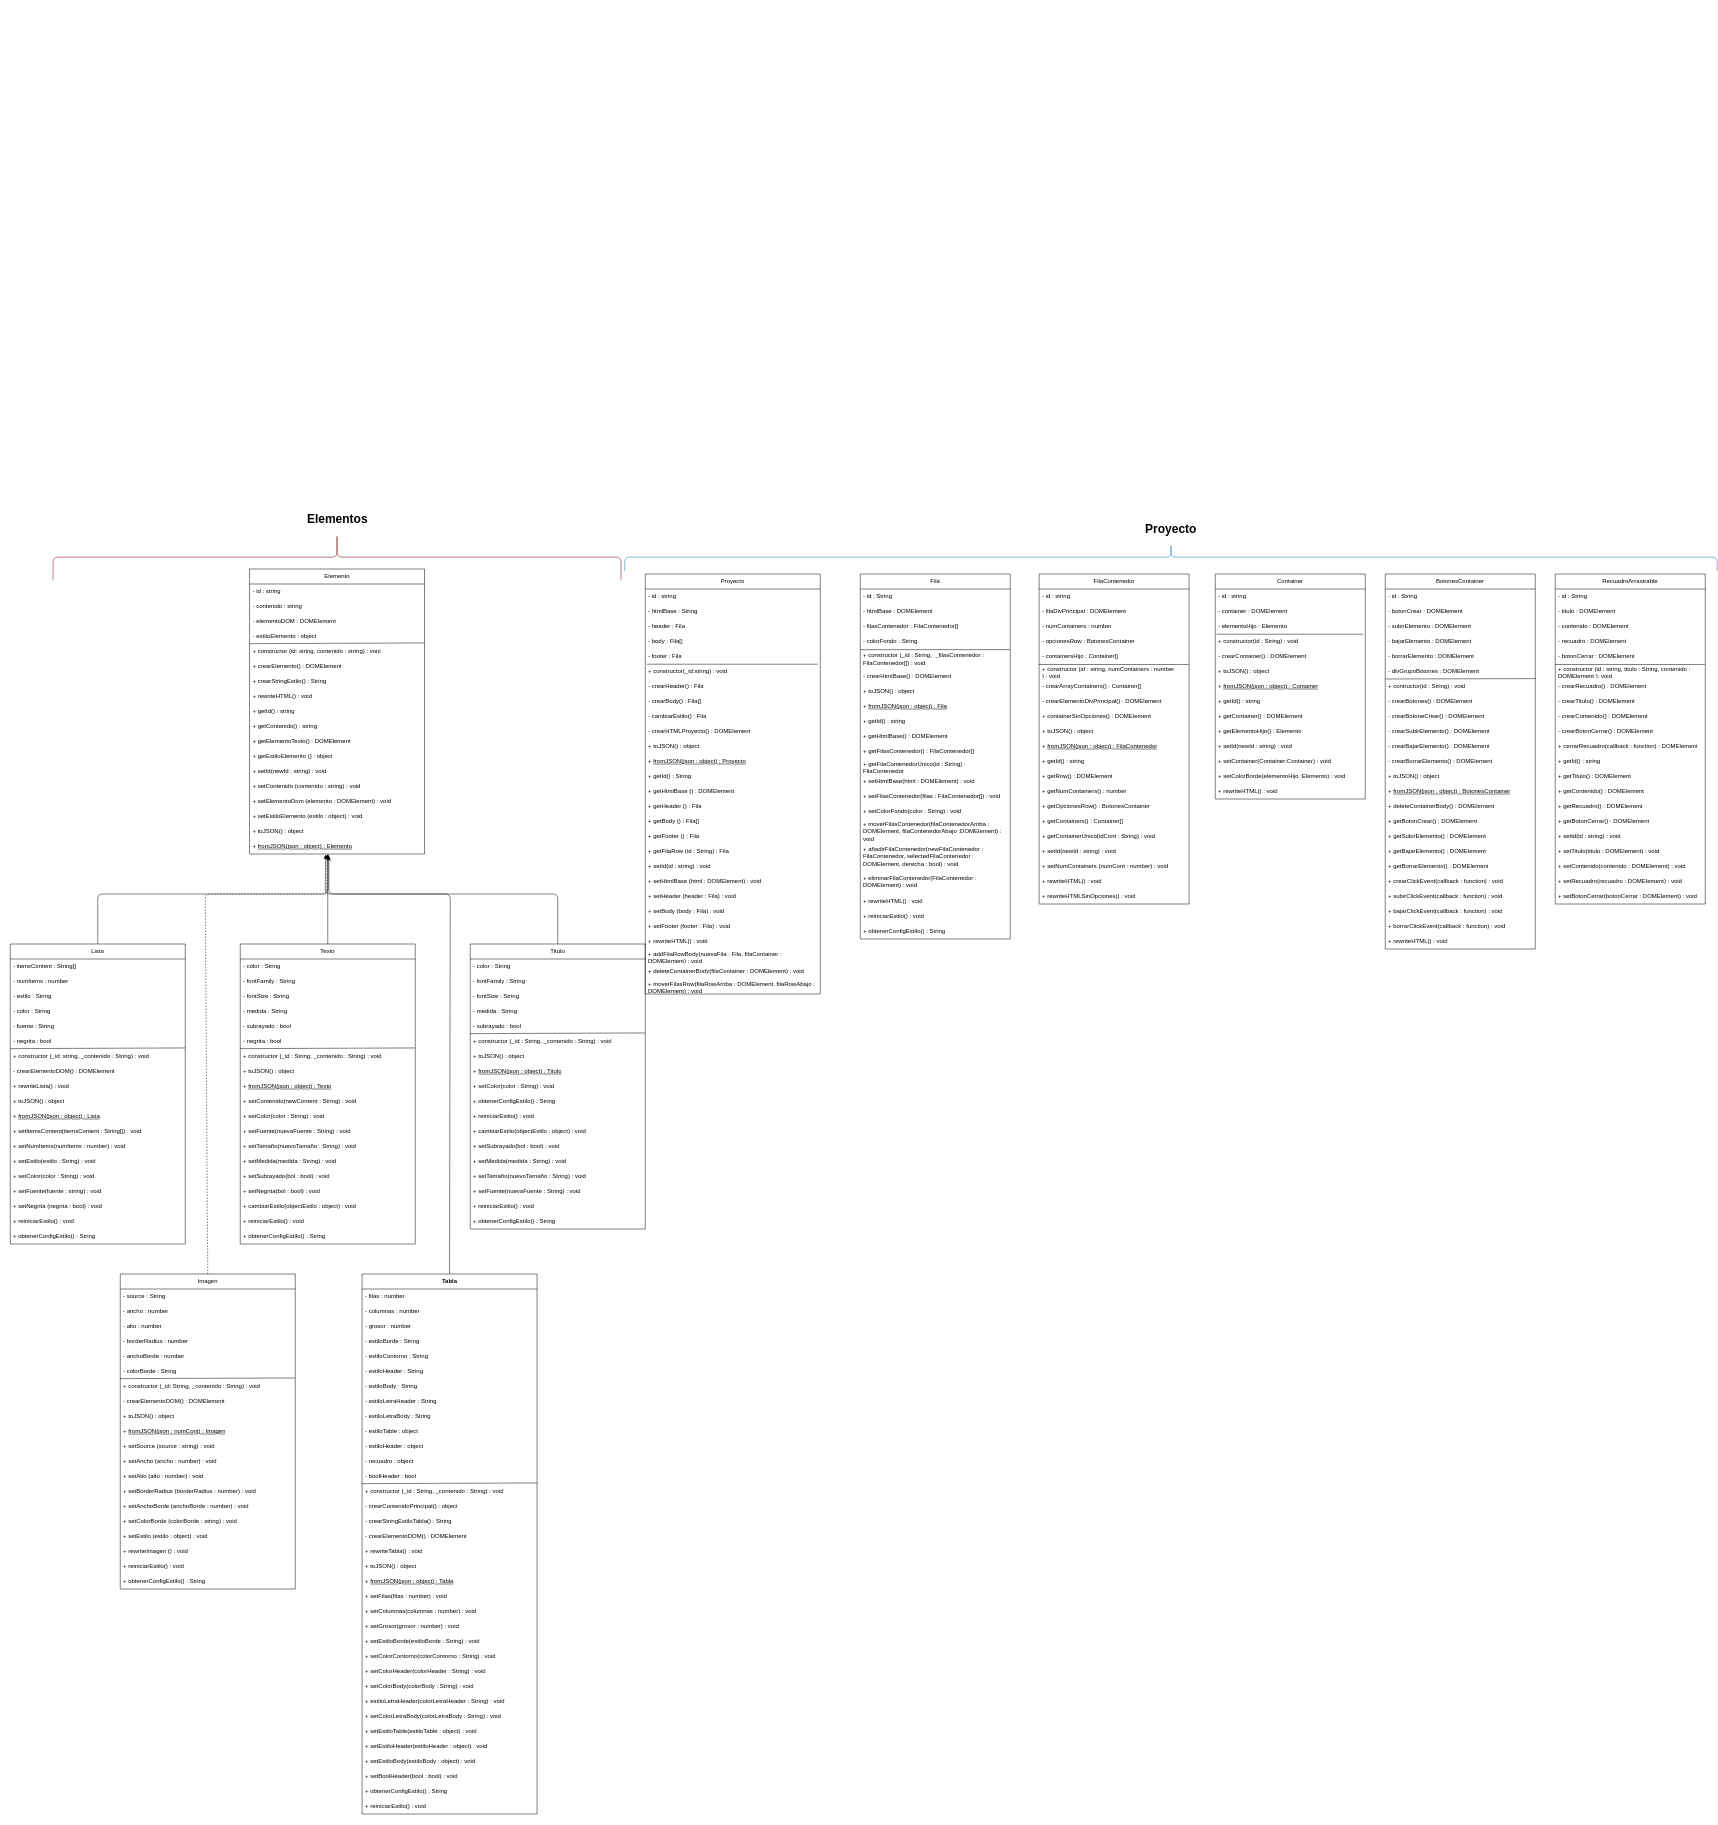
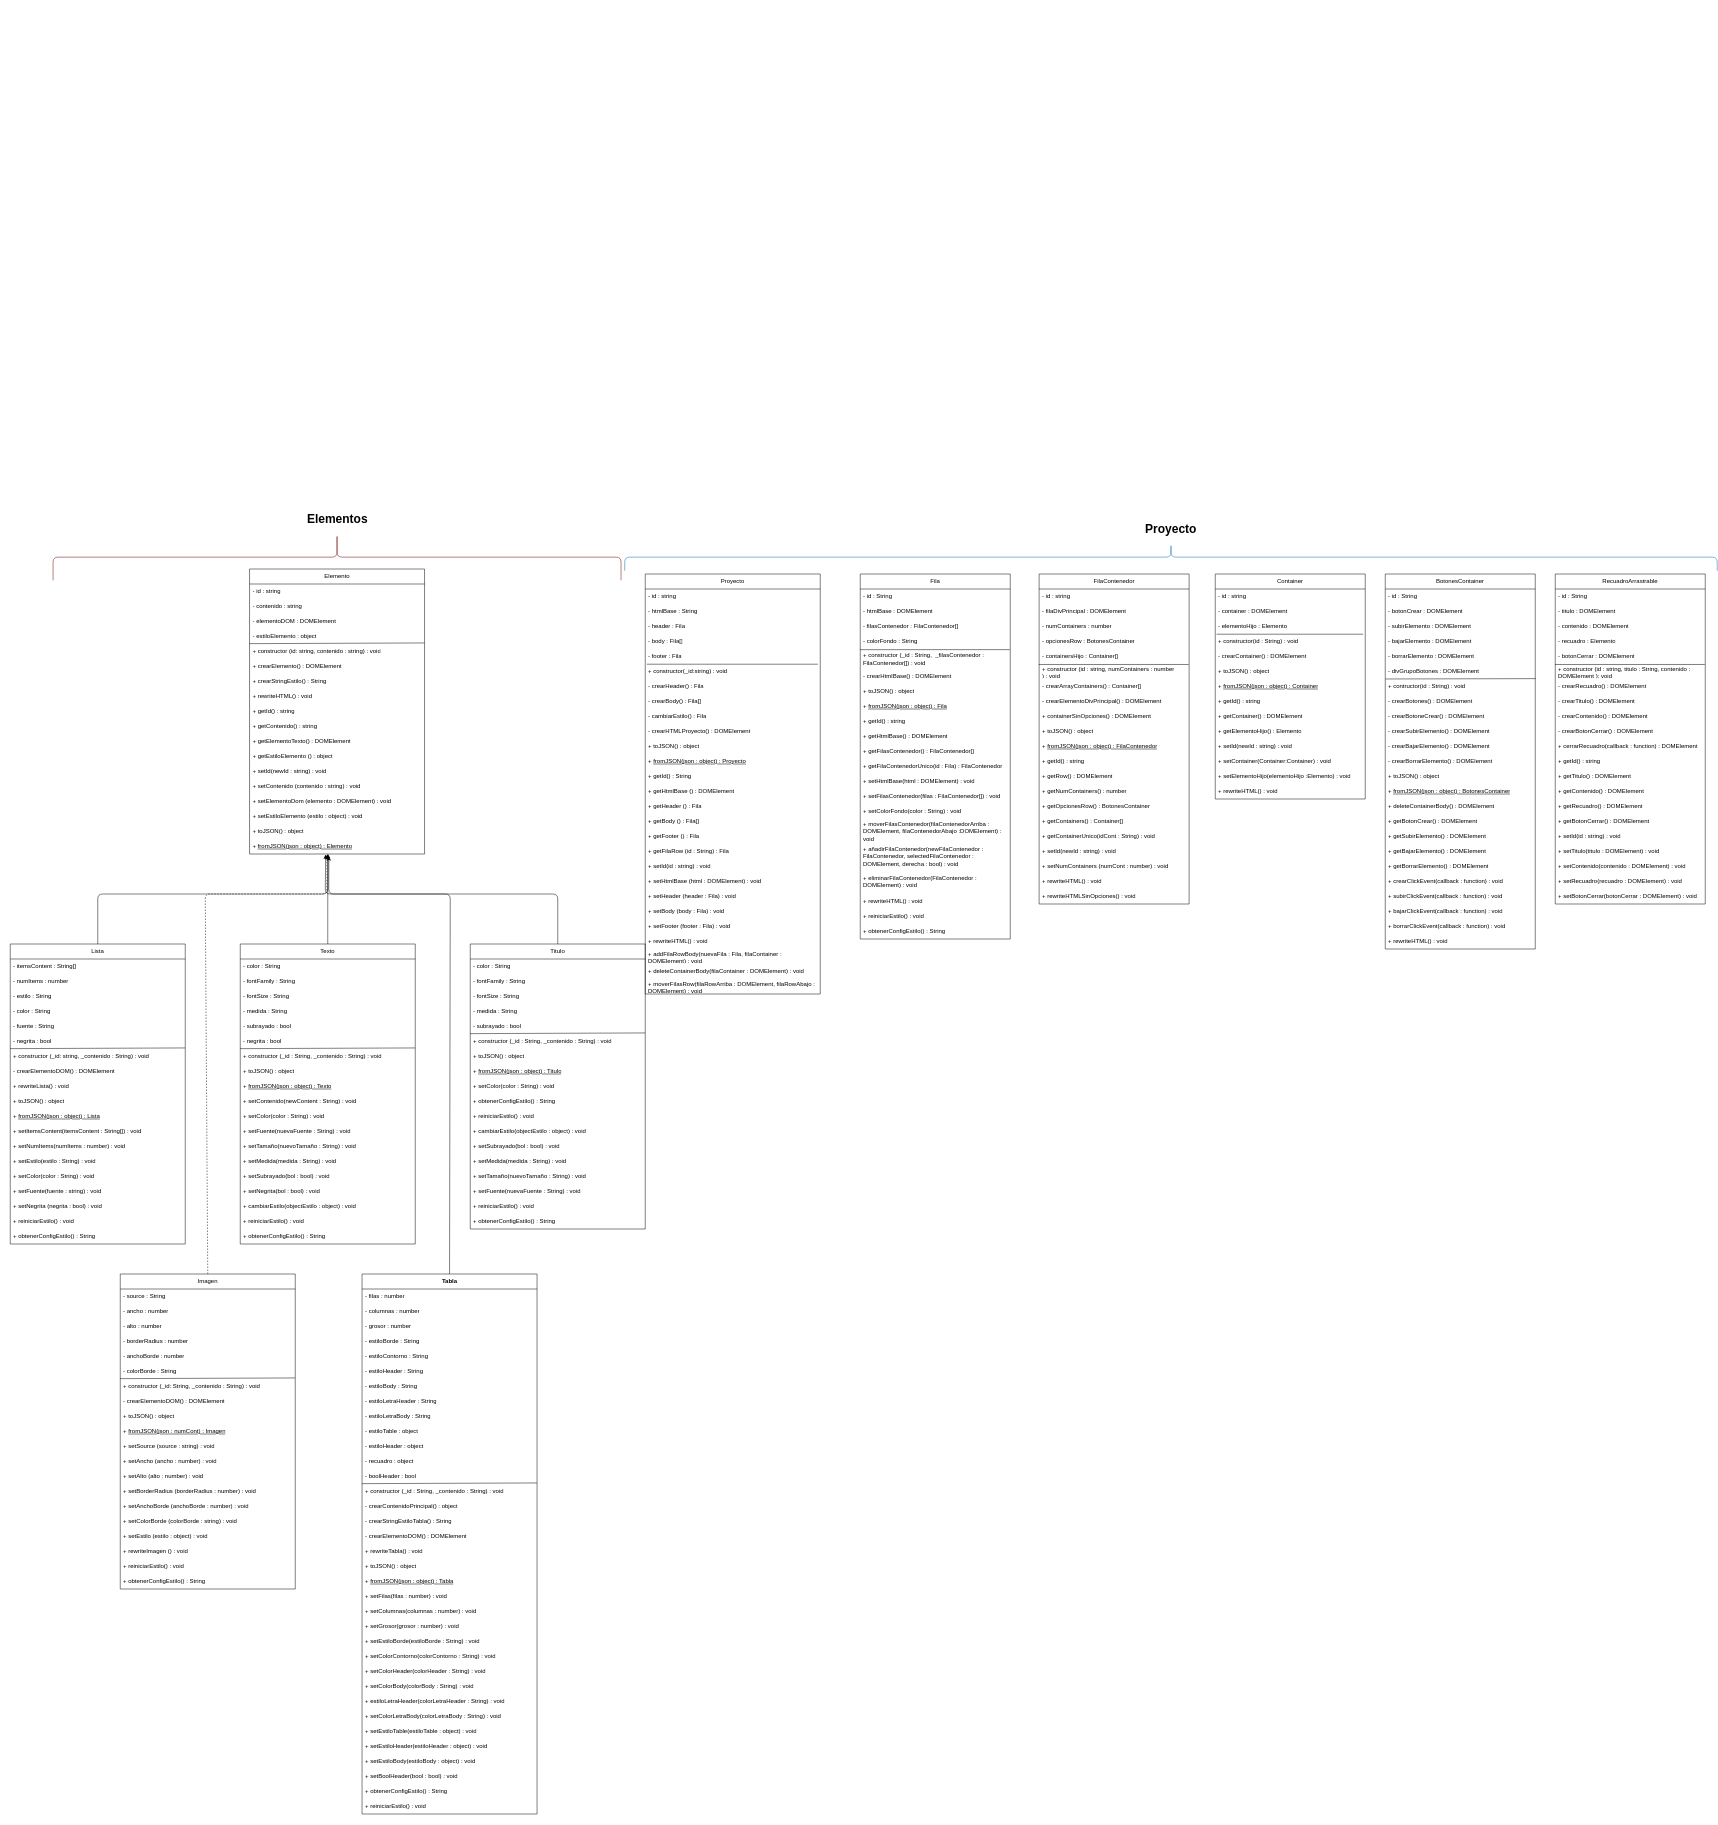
- <mxCell id="250" value="- recuadro : DOMElement" style="text;strokeColor=none;fillColor=none;align=left;verticalAlign=middle;spacingLeft=4;spacingRight=4;overflow=hidden;points=[[0,0.5],[1,0.5]];portConstraint=eastwest;rotatable=0;whiteSpace=wrap;html=1;" parent="246" vertex="1"><mxGeometry y="120" width="300" height="30" as="geometry" /></mxCell>
+ <mxCell id="250" value="- recuadro : Elemento" style="text;strokeColor=none;fillColor=none;align=left;verticalAlign=middle;spacingLeft=4;spacingRight=4;overflow=hidden;points=[[0,0.5],[1,0.5]];portConstraint=eastwest;rotatable=0;whiteSpace=wrap;html=1;" parent="246" vertex="1"><mxGeometry y="120" width="300" height="30" as="geometry" /></mxCell>
- <mxCell id="282" value="+ getFilaContenedorUnico(id : String) : FilaContenedor" style="text;strokeColor=none;fillColor=none;align=left;verticalAlign=middle;spacingLeft=4;spacingRight=4;overflow=hidden;points=[[0,0.5],[1,0.5]];portConstraint=eastwest;rotatable=0;whiteSpace=wrap;html=1;" vertex="1" parent="269"><mxGeometry y="370" width="300" height="30" as="geometry" /></mxCell>
+ <mxCell id="282" value="+ getFilaContenedorUnico(id : Fila) : FilaContenedor" style="text;strokeColor=none;fillColor=none;align=left;verticalAlign=middle;spacingLeft=4;spacingRight=4;overflow=hidden;points=[[0,0.5],[1,0.5]];portConstraint=eastwest;rotatable=0;whiteSpace=wrap;html=1;" vertex="1" parent="269"><mxGeometry y="370" width="300" height="30" as="geometry" /></mxCell>
- <mxCell id="16" value="+ setColorBorde(elementoHijo :Elemento) : void" style="text;strokeColor=none;fillColor=none;align=left;verticalAlign=middle;spacingLeft=4;spacingRight=4;overflow=hidden;points=[[0,0.5],[1,0.5]];portConstraint=eastwest;rotatable=0;whiteSpace=wrap;html=1;" parent="2" vertex="1"><mxGeometry y="390" width="300" height="30" as="geometry" /></mxCell>
+ <mxCell id="16" value="+ setElementoHijo(elementoHijo :Elemento) : void" style="text;strokeColor=none;fillColor=none;align=left;verticalAlign=middle;spacingLeft=4;spacingRight=4;overflow=hidden;points=[[0,0.5],[1,0.5]];portConstraint=eastwest;rotatable=0;whiteSpace=wrap;html=1;" parent="2" vertex="1"><mxGeometry y="390" width="300" height="30" as="geometry" /></mxCell>
